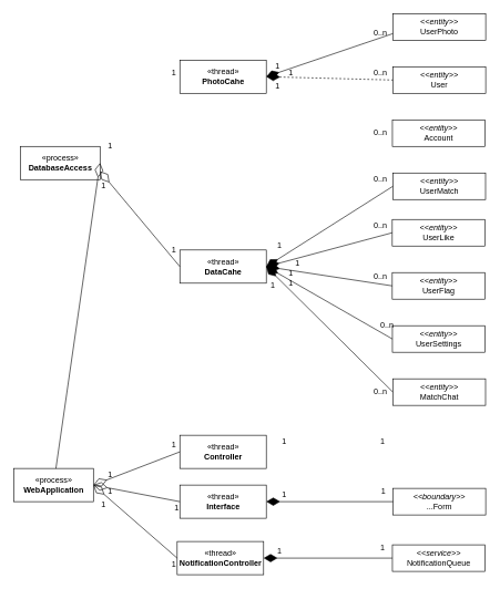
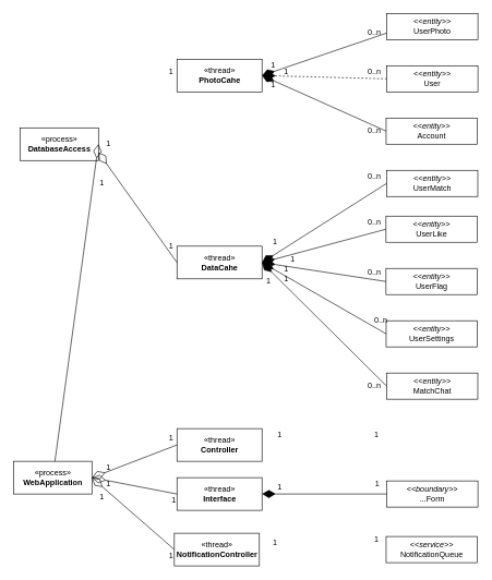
+ <mxCell id="31" value="" style="endArrow=none;endFill=0;endSize=24;html=1;startArrow=diamondThin;startFill=1;startSize=18;entryX=0;entryY=0.5;entryDx=0;entryDy=0;exitX=1;exitY=0.5;exitDx=0;exitDy=0;" edge="1" parent="1" source="9" target="41"><mxGeometry width="160" relative="1" as="geometry"><mxPoint x="405.5" y="220" as="sourcePoint" /><mxPoint x="515.697" y="190" as="targetPoint" /></mxGeometry></mxCell>
- <mxCell id="3" value="«process»&lt;br&gt;&lt;b&gt;DatabaseAccess&lt;/b&gt;" style="html=1;" vertex="1" parent="1"><mxGeometry x="30" y="220" width="120" height="50" as="geometry" /></mxCell>
+ <mxCell id="3" value="«process»&lt;br&gt;&lt;b&gt;DatabaseAccess&lt;/b&gt;" style="html=1;" vertex="1" parent="1"><mxGeometry x="30" y="195" width="120" height="50" as="geometry" /></mxCell>
- <mxCell id="26" value="" style="endArrow=none;endFill=0;endSize=24;html=1;startArrow=diamondThin;startFill=1;startSize=18;entryX=0;entryY=0.5;entryDx=0;entryDy=0;exitX=1;exitY=0.5;exitDx=0;exitDy=0;" edge="1" parent="1" source="7" target="11"><mxGeometry width="160" relative="1" as="geometry"><mxPoint x="430" y="810" as="sourcePoint" /><mxPoint x="510" y="795" as="targetPoint" /></mxGeometry></mxCell>
